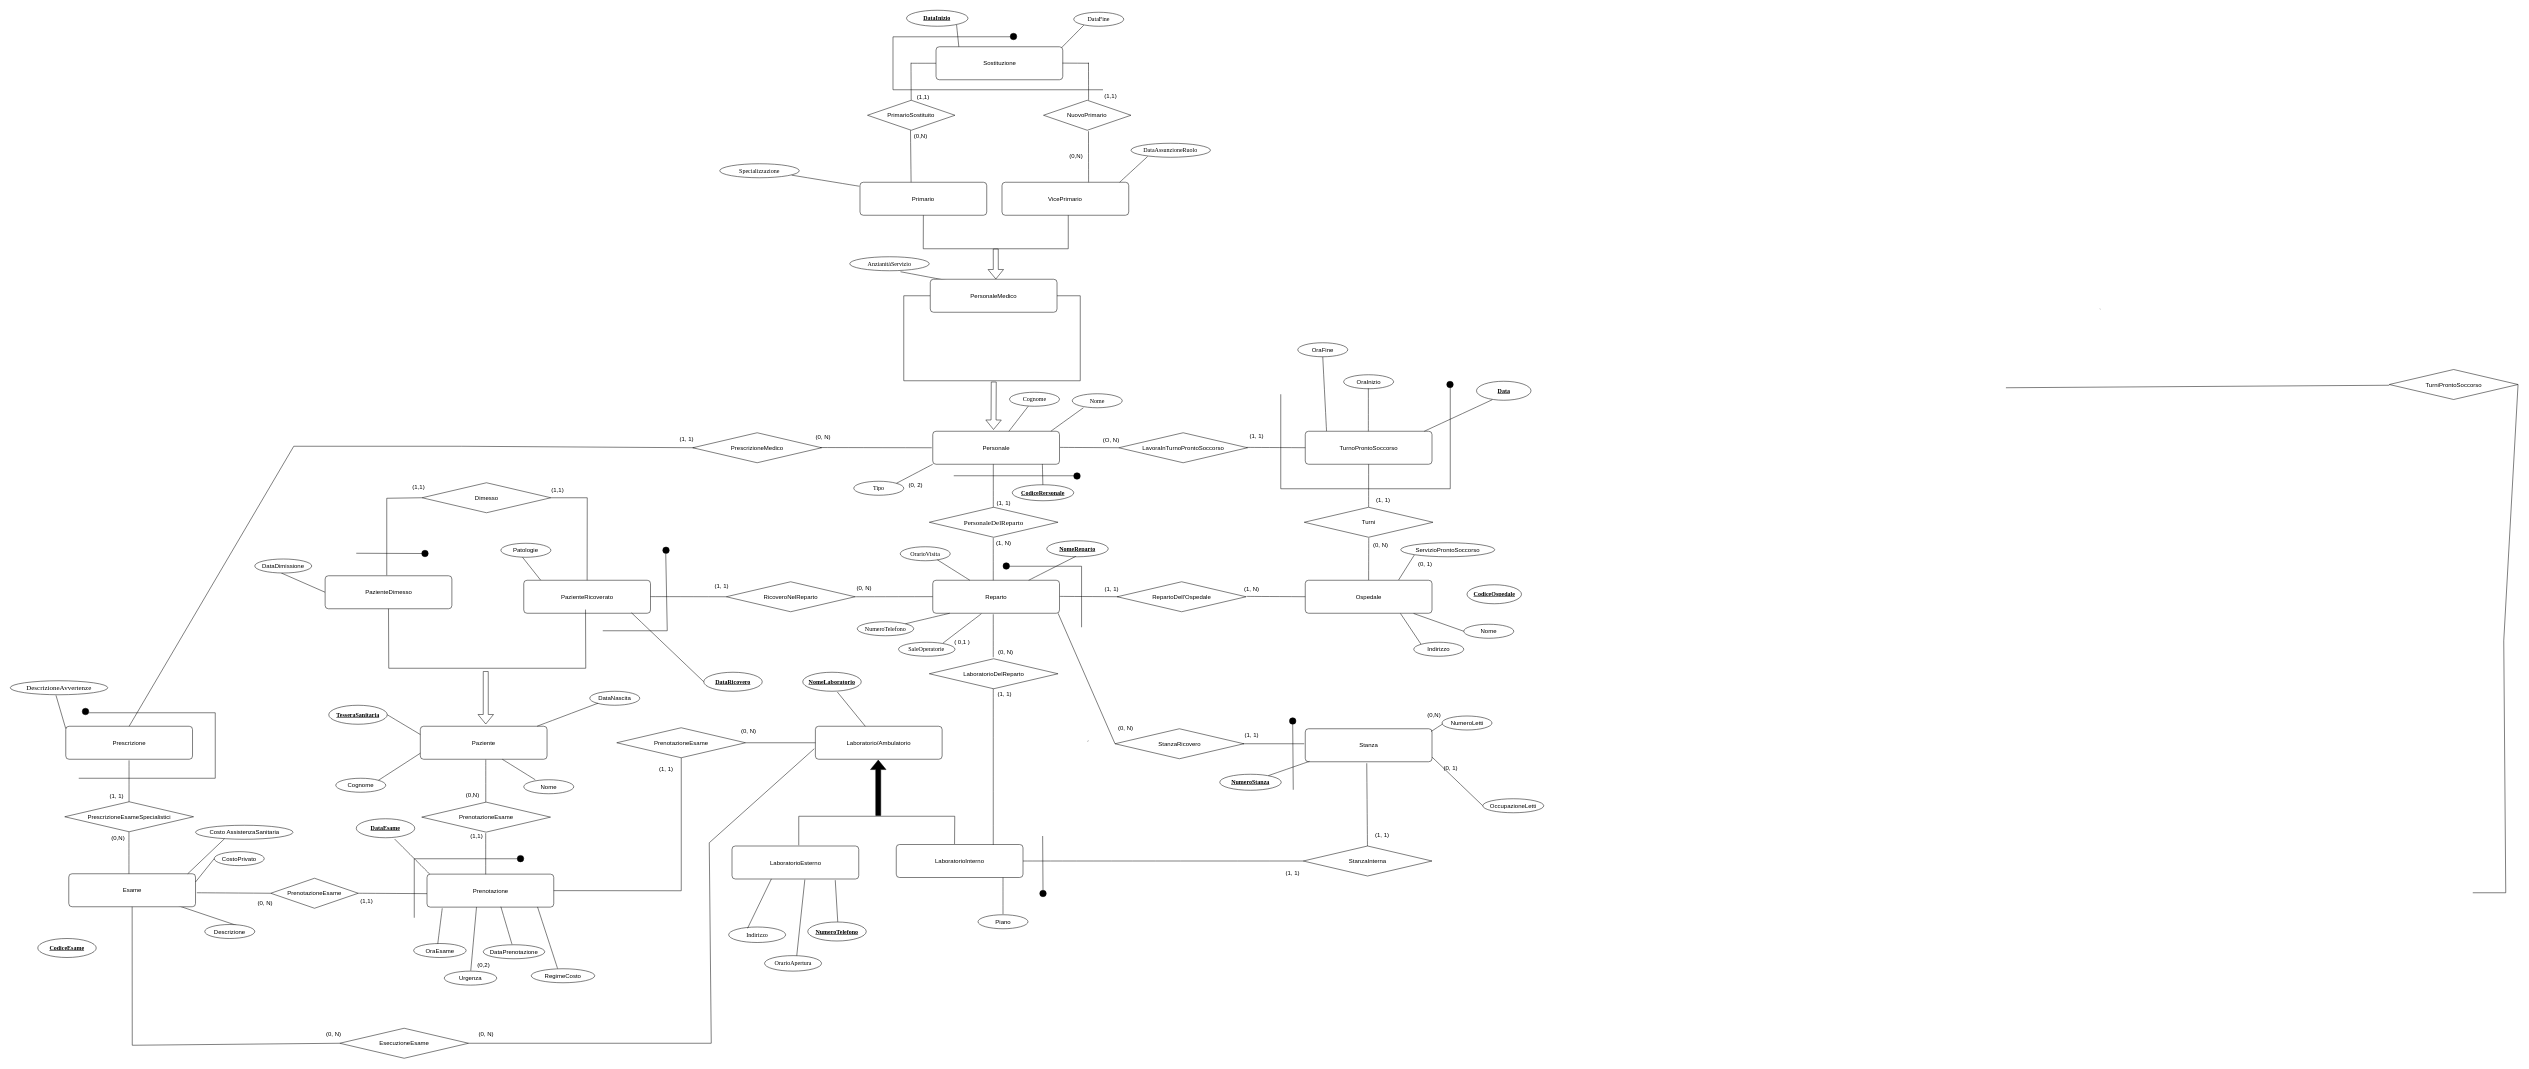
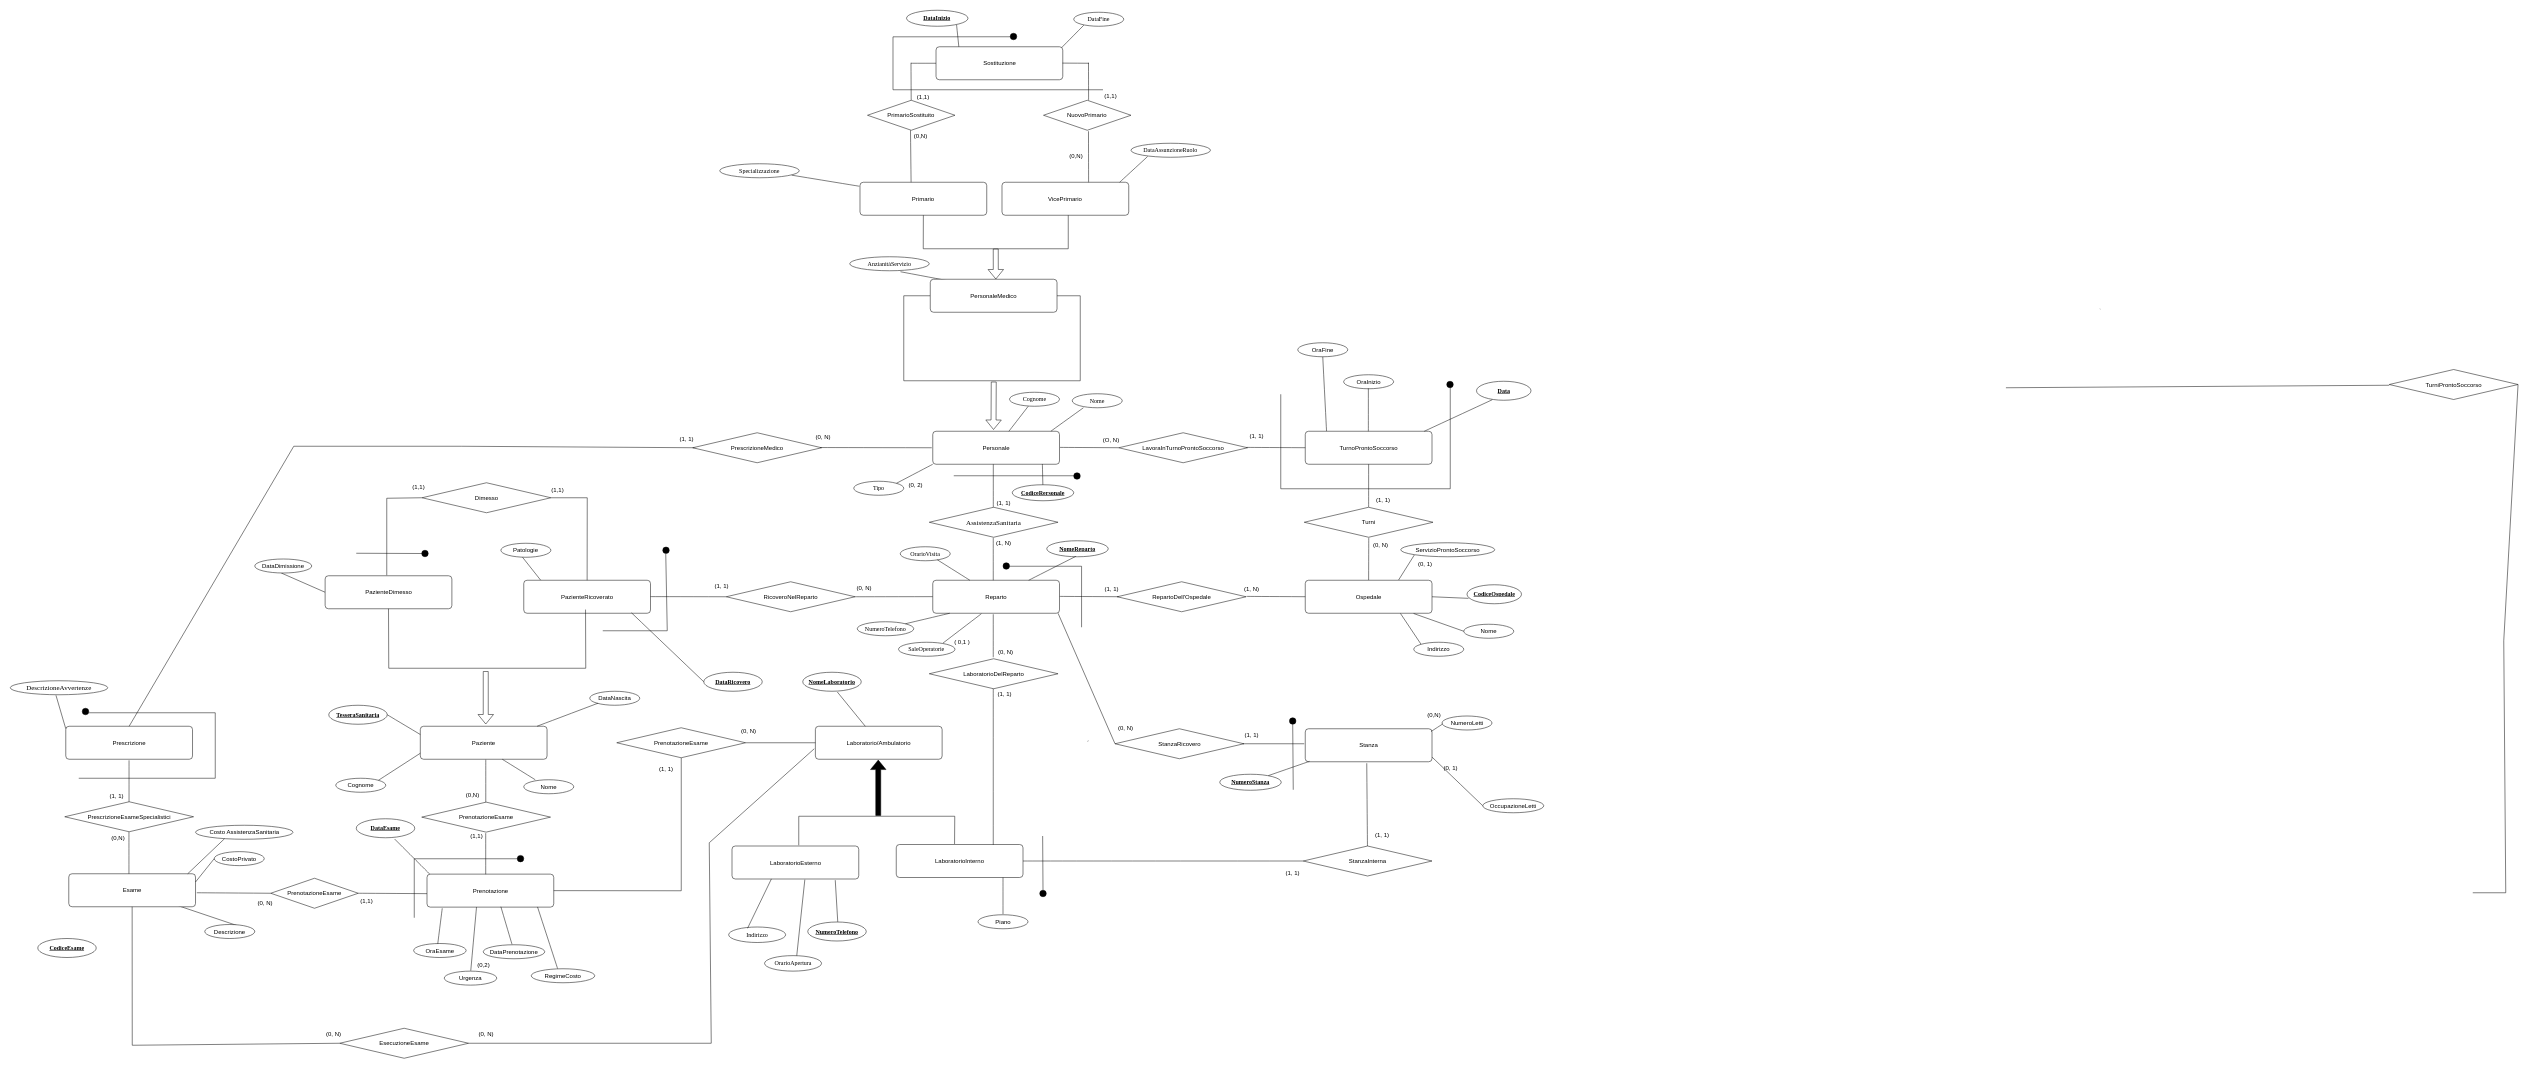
- <mxCell id="59" value="&lt;p style=&quot;margin: 0px; font-stretch: normal; font-size: 14px; line-height: normal; font-family: &amp;quot;Times New Roman&amp;quot;;&quot;&gt;PersonaleDelReparto&lt;/p&gt;" style="shape=rhombus;perimeter=rhombusPerimeter;whiteSpace=wrap;html=1;align=center;" parent="1" vertex="1"><mxGeometry x="1858" y="1014" width="257.62" height="60" as="geometry" /></mxCell>
+ <mxCell id="59" value="&lt;p style=&quot;margin: 0px; font-stretch: normal; font-size: 14px; line-height: normal; font-family: &amp;quot;Times New Roman&amp;quot;;&quot;&gt;AssistenzaSanitaria&lt;/p&gt;" style="shape=rhombus;perimeter=rhombusPerimeter;whiteSpace=wrap;html=1;align=center;" parent="1" vertex="1"><mxGeometry x="1858" y="1014" width="257.62" height="60" as="geometry" /></mxCell>
+ <mxCell id="8" value="" style="endArrow=none;html=1;rounded=0;entryX=0.028;entryY=0.716;entryDx=0;entryDy=0;exitX=1;exitY=0.5;exitDx=0;exitDy=0;entryPerimeter=0;" parent="1" source="25" target="5" edge="1"><mxGeometry relative="1" as="geometry"><mxPoint x="2858" y="1160" as="sourcePoint" /><mxPoint x="2897" y="1139" as="targetPoint" /></mxGeometry></mxCell>
